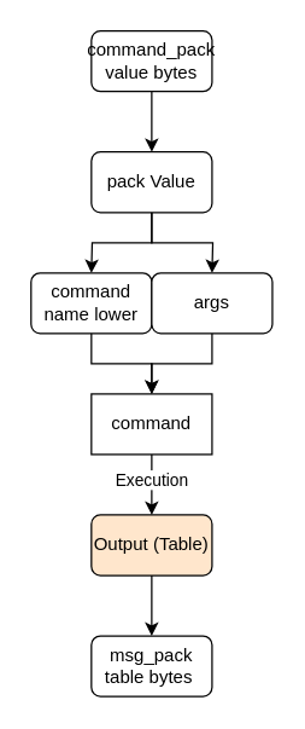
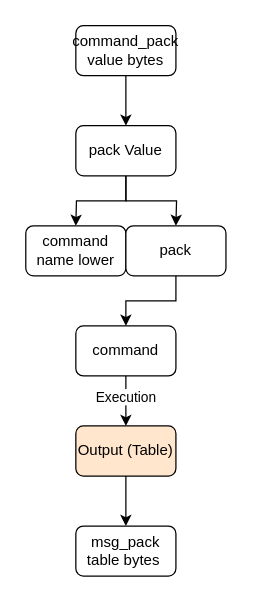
- <mxCell id="10" value="args" style="rounded=1;whiteSpace=wrap;html=1;" vertex="1" parent="1"><mxGeometry x="100" y="180" width="80" height="40" as="geometry" /></mxCell>
+ <mxCell id="10" value="pack" style="rounded=1;whiteSpace=wrap;html=1;" vertex="1" parent="1"><mxGeometry x="100" y="180" width="80" height="40" as="geometry" /></mxCell>
- <mxCell id="7" style="edgeStyle=orthogonalEdgeStyle;rounded=0;orthogonalLoop=1;jettySize=auto;html=1;entryX=0.5;entryY=0;entryDx=0;entryDy=0;" edge="1" parent="1" source="8" target="13"><mxGeometry relative="1" as="geometry" /></mxCell>
- <mxCell id="13" value="command" style="whiteSpace=wrap;html=1;rounded=0;" vertex="1" parent="1"><mxGeometry x="60" y="260" width="80" height="40" as="geometry" /></mxCell>
+ <mxCell id="13" value="command" style="rounded=1;whiteSpace=wrap;html=1;" vertex="1" parent="1"><mxGeometry x="60" y="260" width="80" height="40" as="geometry" /></mxCell>
